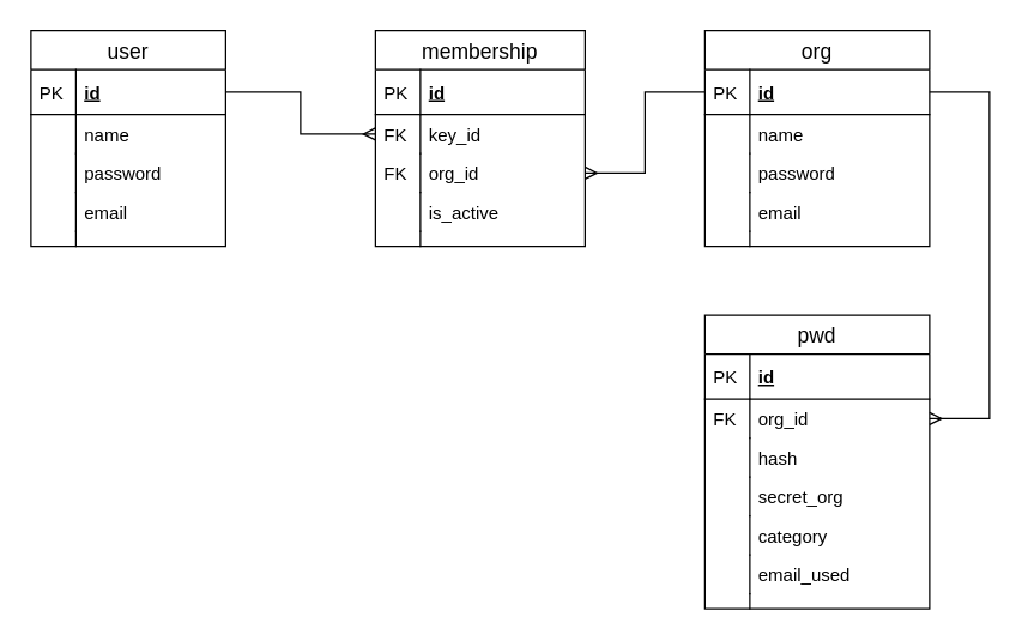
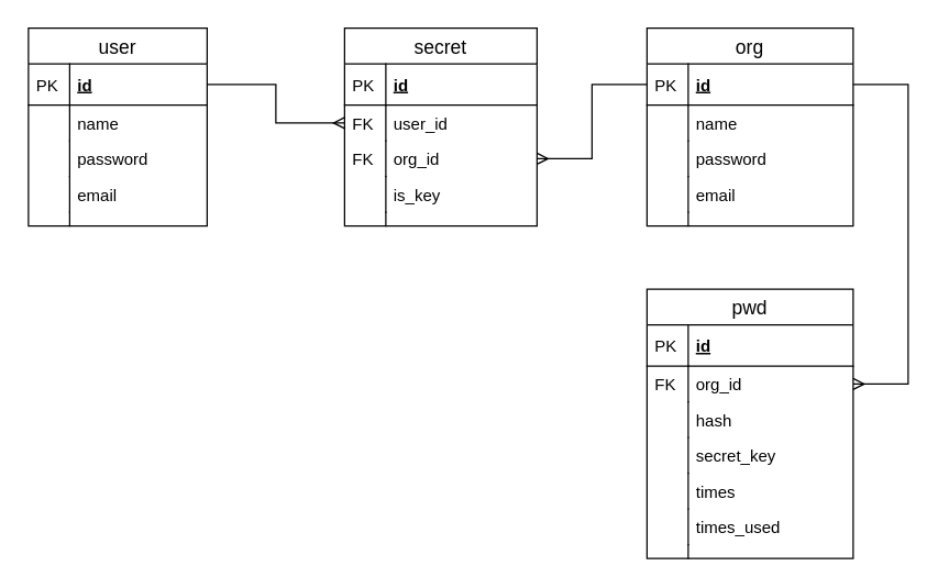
- <mxCell id="24" value="membership" style="swimlane;fontStyle=0;childLayout=stackLayout;horizontal=1;startSize=26;horizontalStack=0;resizeParent=1;resizeParentMax=0;resizeLast=0;collapsible=1;marginBottom=0;align=center;fontSize=14;" vertex="1" parent="1"><mxGeometry x="250" y="20" width="140" height="144" as="geometry" /></mxCell>
+ <mxCell id="24" value="secret" style="swimlane;fontStyle=0;childLayout=stackLayout;horizontal=1;startSize=26;horizontalStack=0;resizeParent=1;resizeParentMax=0;resizeLast=0;collapsible=1;marginBottom=0;align=center;fontSize=14;" vertex="1" parent="1"><mxGeometry x="250" y="20" width="140" height="144" as="geometry" /></mxCell>
- <mxCell id="27" value="key_id" style="shape=partialRectangle;top=0;left=0;right=0;bottom=0;align=left;verticalAlign=top;fillColor=none;spacingLeft=34;spacingRight=4;overflow=hidden;rotatable=0;points=[[0,0.5],[1,0.5]];portConstraint=eastwest;dropTarget=0;fontSize=12;" vertex="1" parent="24"><mxGeometry y="56" width="140" height="26" as="geometry" /></mxCell>
+ <mxCell id="27" value="user_id" style="shape=partialRectangle;top=0;left=0;right=0;bottom=0;align=left;verticalAlign=top;fillColor=none;spacingLeft=34;spacingRight=4;overflow=hidden;rotatable=0;points=[[0,0.5],[1,0.5]];portConstraint=eastwest;dropTarget=0;fontSize=12;" vertex="1" parent="24"><mxGeometry y="56" width="140" height="26" as="geometry" /></mxCell>
- <mxCell id="31" value="is_active" style="shape=partialRectangle;top=0;left=0;right=0;bottom=0;align=left;verticalAlign=top;fillColor=none;spacingLeft=34;spacingRight=4;overflow=hidden;rotatable=0;points=[[0,0.5],[1,0.5]];portConstraint=eastwest;dropTarget=0;fontSize=12;" vertex="1" parent="24"><mxGeometry y="108" width="140" height="26" as="geometry" /></mxCell>
+ <mxCell id="31" value="is_key" style="shape=partialRectangle;top=0;left=0;right=0;bottom=0;align=left;verticalAlign=top;fillColor=none;spacingLeft=34;spacingRight=4;overflow=hidden;rotatable=0;points=[[0,0.5],[1,0.5]];portConstraint=eastwest;dropTarget=0;fontSize=12;" vertex="1" parent="24"><mxGeometry y="108" width="140" height="26" as="geometry" /></mxCell>
- <mxCell id="44" value="secret_org" style="shape=partialRectangle;top=0;left=0;right=0;bottom=0;align=left;verticalAlign=top;fillColor=none;spacingLeft=34;spacingRight=4;overflow=hidden;rotatable=0;points=[[0,0.5],[1,0.5]];portConstraint=eastwest;dropTarget=0;fontSize=12;" vertex="1" parent="37"><mxGeometry y="108" width="150" height="26" as="geometry" /></mxCell>
+ <mxCell id="44" value="secret_key" style="shape=partialRectangle;top=0;left=0;right=0;bottom=0;align=left;verticalAlign=top;fillColor=none;spacingLeft=34;spacingRight=4;overflow=hidden;rotatable=0;points=[[0,0.5],[1,0.5]];portConstraint=eastwest;dropTarget=0;fontSize=12;" vertex="1" parent="37"><mxGeometry y="108" width="150" height="26" as="geometry" /></mxCell>
- <mxCell id="46" value="category" style="shape=partialRectangle;top=0;left=0;right=0;bottom=0;align=left;verticalAlign=top;fillColor=none;spacingLeft=34;spacingRight=4;overflow=hidden;rotatable=0;points=[[0,0.5],[1,0.5]];portConstraint=eastwest;dropTarget=0;fontSize=12;" vertex="1" parent="37"><mxGeometry y="134" width="150" height="26" as="geometry" /></mxCell>
+ <mxCell id="46" value="times" style="shape=partialRectangle;top=0;left=0;right=0;bottom=0;align=left;verticalAlign=top;fillColor=none;spacingLeft=34;spacingRight=4;overflow=hidden;rotatable=0;points=[[0,0.5],[1,0.5]];portConstraint=eastwest;dropTarget=0;fontSize=12;" vertex="1" parent="37"><mxGeometry y="134" width="150" height="26" as="geometry" /></mxCell>
- <mxCell id="48" value="email_used" style="shape=partialRectangle;top=0;left=0;right=0;bottom=0;align=left;verticalAlign=top;fillColor=none;spacingLeft=34;spacingRight=4;overflow=hidden;rotatable=0;points=[[0,0.5],[1,0.5]];portConstraint=eastwest;dropTarget=0;fontSize=12;" vertex="1" parent="37"><mxGeometry y="160" width="150" height="26" as="geometry" /></mxCell>
+ <mxCell id="48" value="times_used" style="shape=partialRectangle;top=0;left=0;right=0;bottom=0;align=left;verticalAlign=top;fillColor=none;spacingLeft=34;spacingRight=4;overflow=hidden;rotatable=0;points=[[0,0.5],[1,0.5]];portConstraint=eastwest;dropTarget=0;fontSize=12;" vertex="1" parent="37"><mxGeometry y="160" width="150" height="26" as="geometry" /></mxCell>
